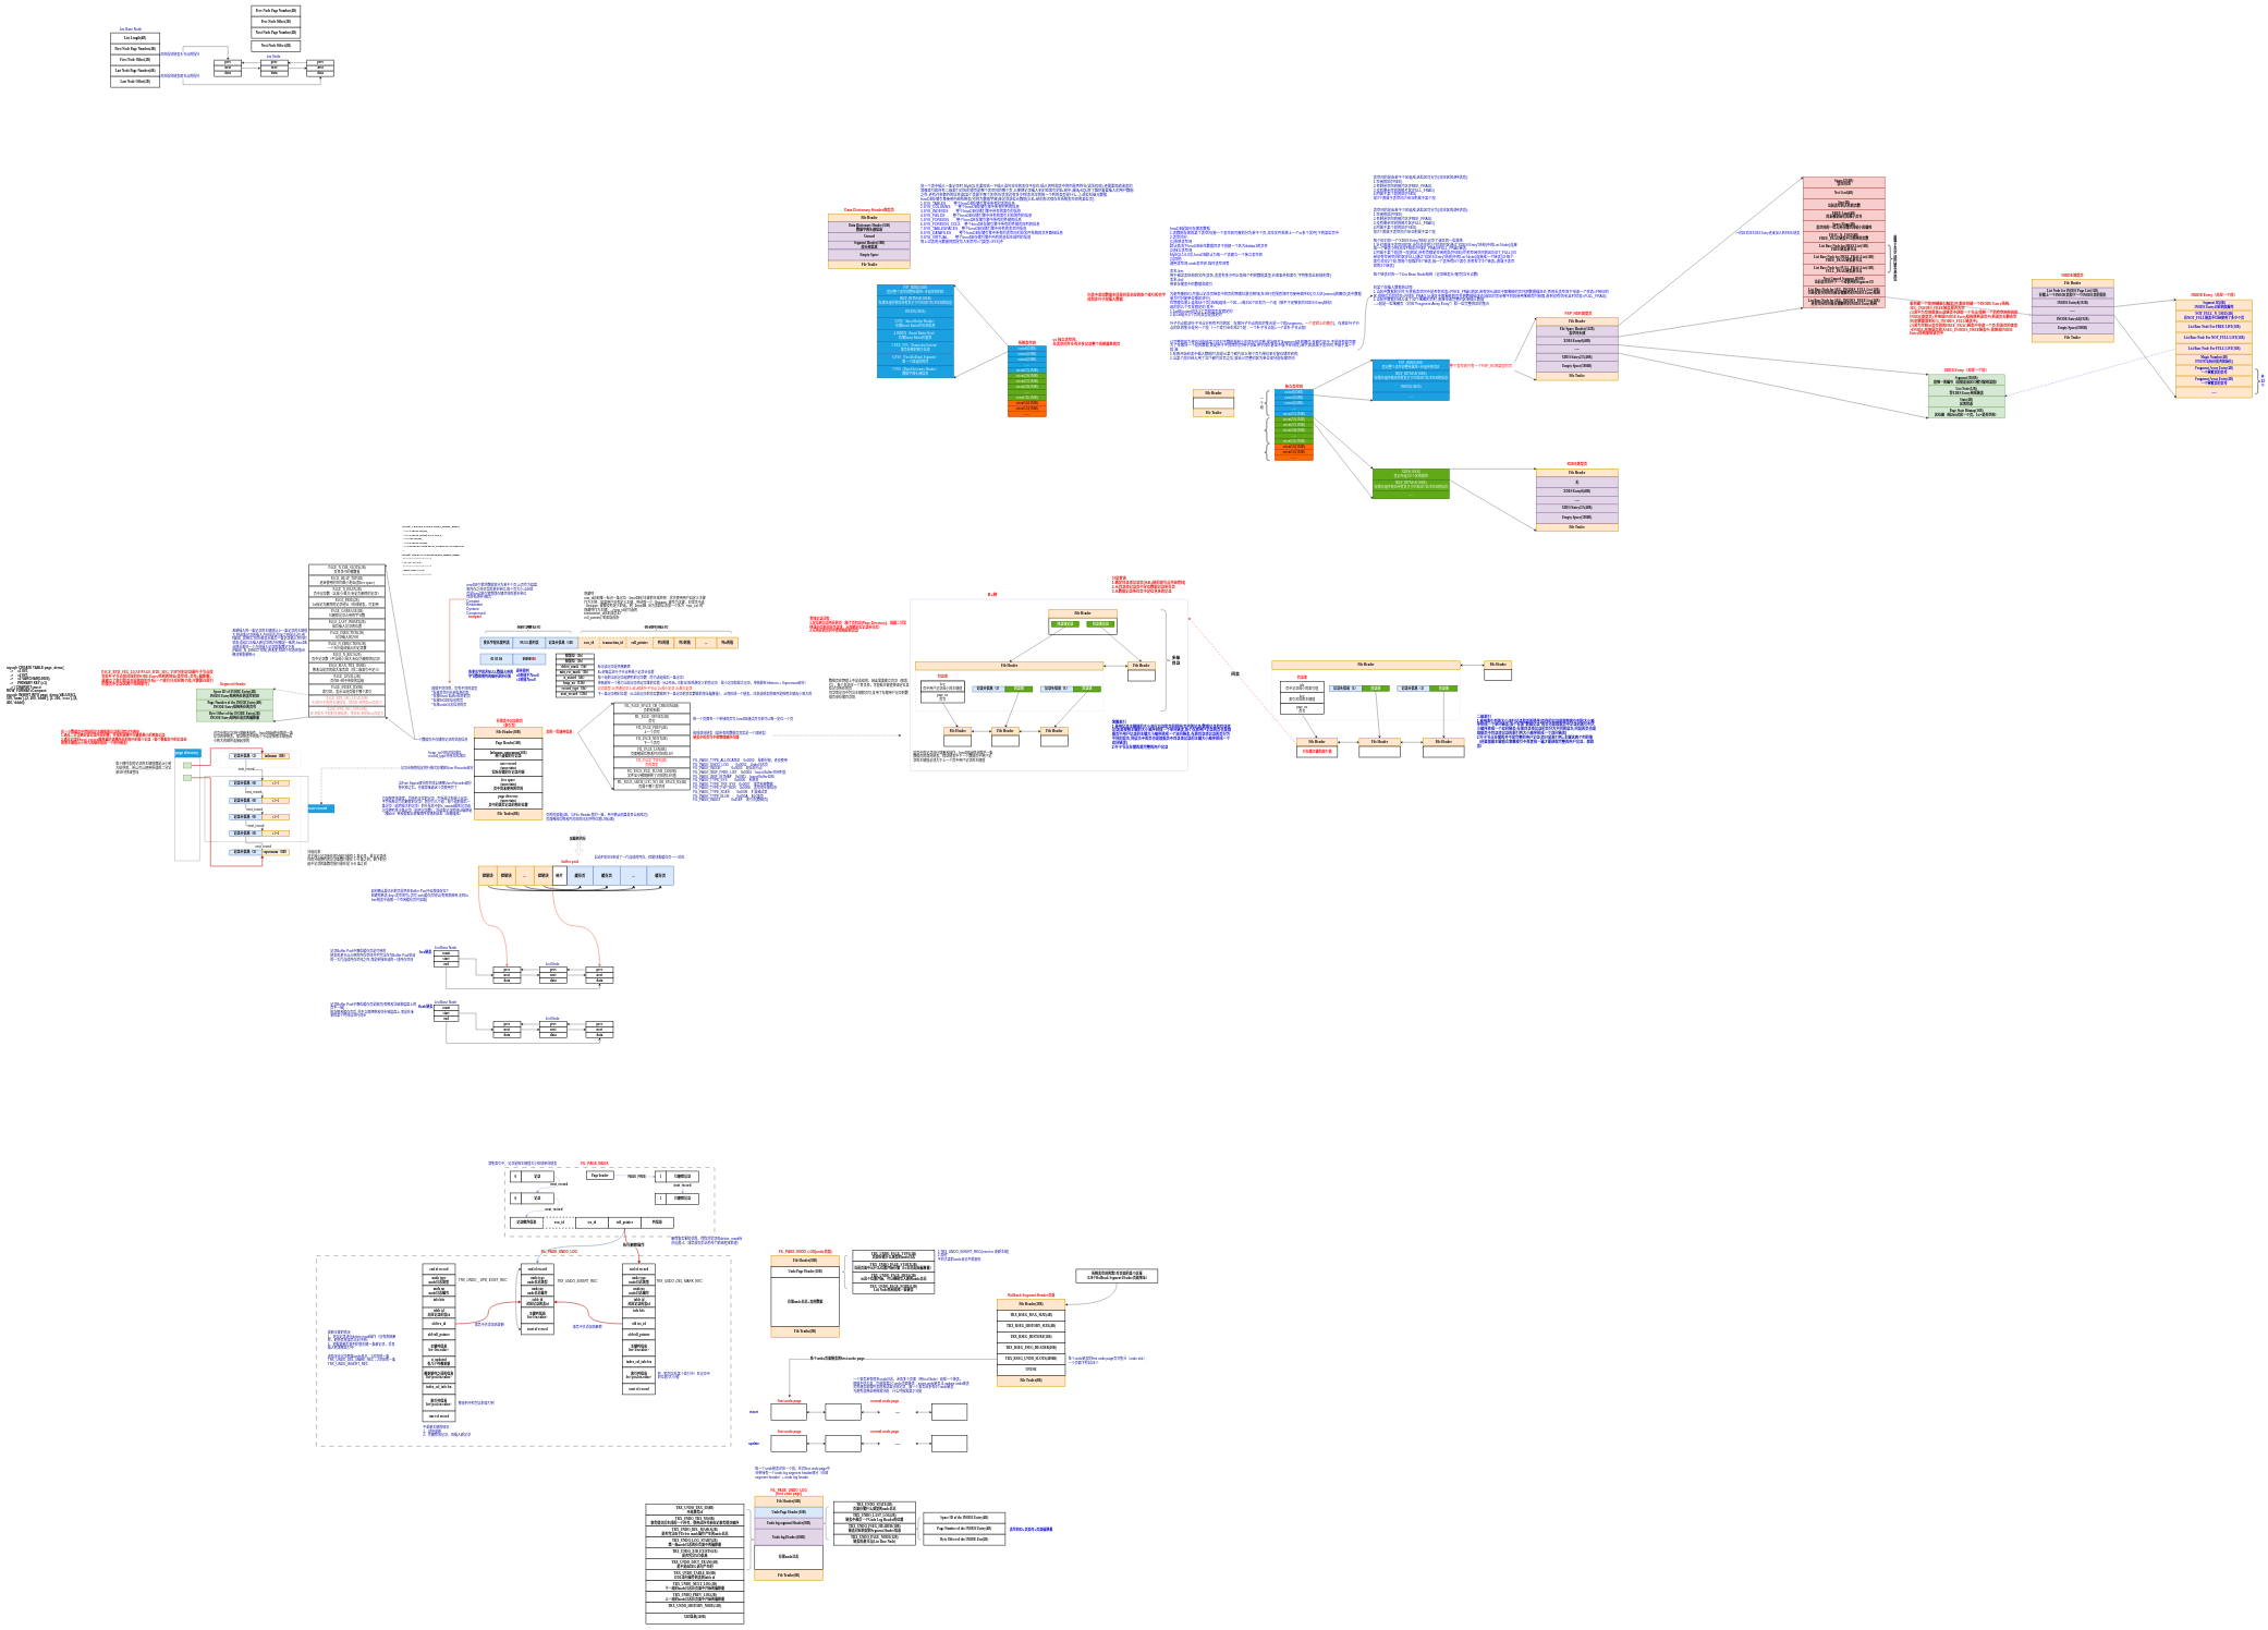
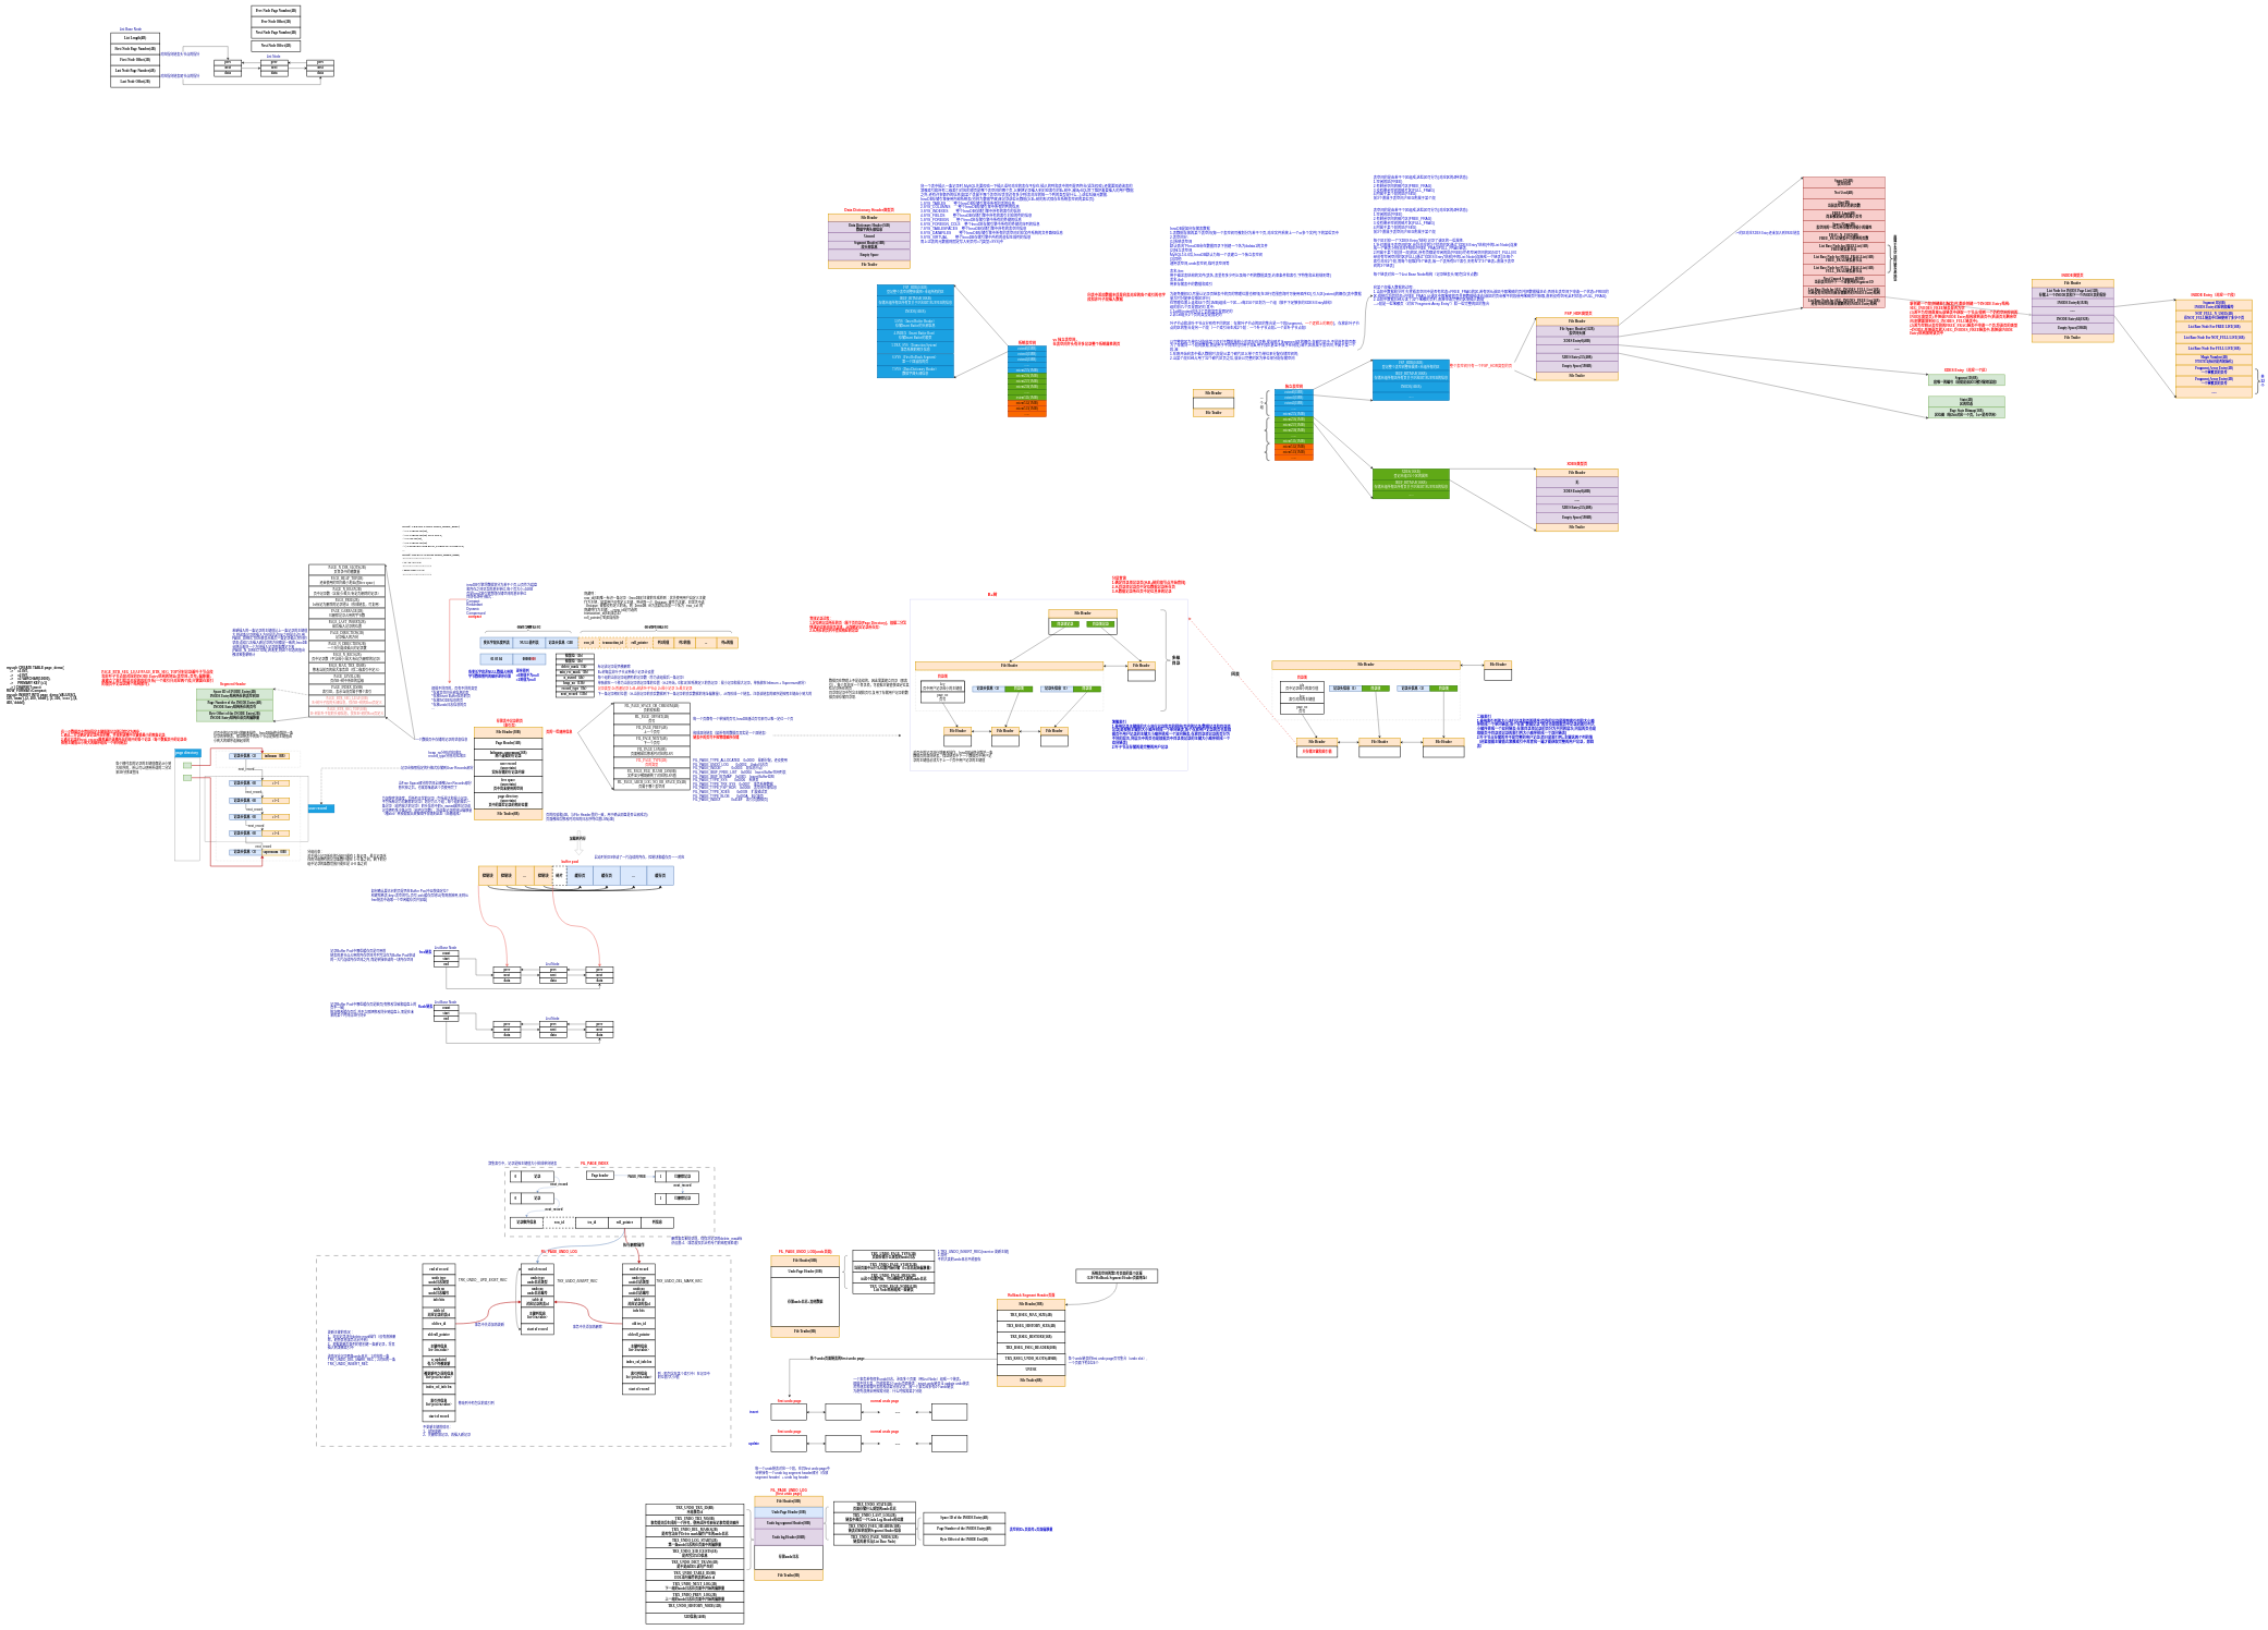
- <mxCell id="406" value="List Node(12B)&lt;br&gt;将XDES Entry构成链表" style="rounded=0;whiteSpace=wrap;html=1;strokeWidth=2;fontFamily=Comic Sans MS;fontSize=12;fillColor=#d5e8d4;strokeColor=#82b366;fontStyle=1" vertex="1" parent="1"><mxGeometry x="7080" y="1415" width="280" height="40" as="geometry" /></mxCell>
- <mxCell id="420" style="rounded=0;orthogonalLoop=1;jettySize=auto;html=1;exitX=0;exitY=0.5;exitDx=0;exitDy=0;entryX=1;entryY=1;entryDx=0;entryDy=0;strokeColor=#0000CC;dashed=1;" edge="1" parent="1" source="421" target="406"><mxGeometry relative="1" as="geometry" /></mxCell>
- <mxCell id="235" value="&lt;b&gt;记录头信息（2）&lt;/b&gt;" style="rounded=0;whiteSpace=wrap;html=1;strokeWidth=2;fontFamily=Comic Sans MS;fontSize=12;fillColor=#f5f5f5;strokeColor=#6c8ebf;" vertex="1" parent="1"><mxGeometry x="841" y="2767" width="120" height="20" as="geometry" /></mxCell>
+ <mxCell id="235" value="&lt;b&gt;记录头信息（2）&lt;/b&gt;" style="rounded=0;whiteSpace=wrap;html=1;strokeWidth=2;fontFamily=Comic Sans MS;fontSize=12;fillColor=#dae8fc;strokeColor=#6c8ebf;" vertex="1" parent="1"><mxGeometry x="841" y="2767" width="120" height="20" as="geometry" /></mxCell>
- <mxCell id="527" value="碎片" style="rounded=0;whiteSpace=wrap;html=1;strokeWidth=2;fontFamily=Comic Sans MS;fontSize=13;fontStyle=1" vertex="1" parent="1"><mxGeometry x="2027" y="3180" width="52" height="70" as="geometry" /></mxCell>
+ <mxCell id="527" value="碎片" style="rounded=0;whiteSpace=wrap;html=1;strokeWidth=2;fontFamily=Comic Sans MS;fontSize=13;fontStyle=1;dashed=1;" vertex="1" parent="1"><mxGeometry x="2027" y="3180" width="52" height="70" as="geometry" /></mxCell>
